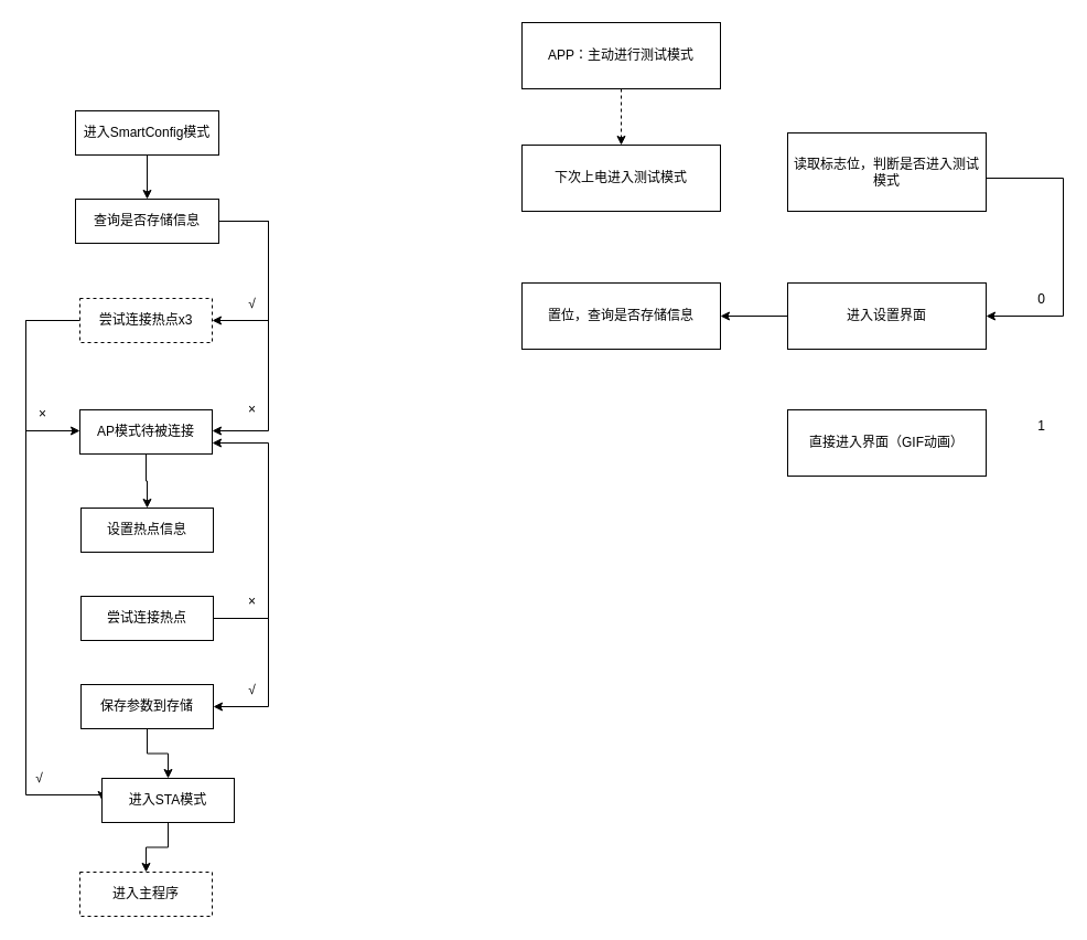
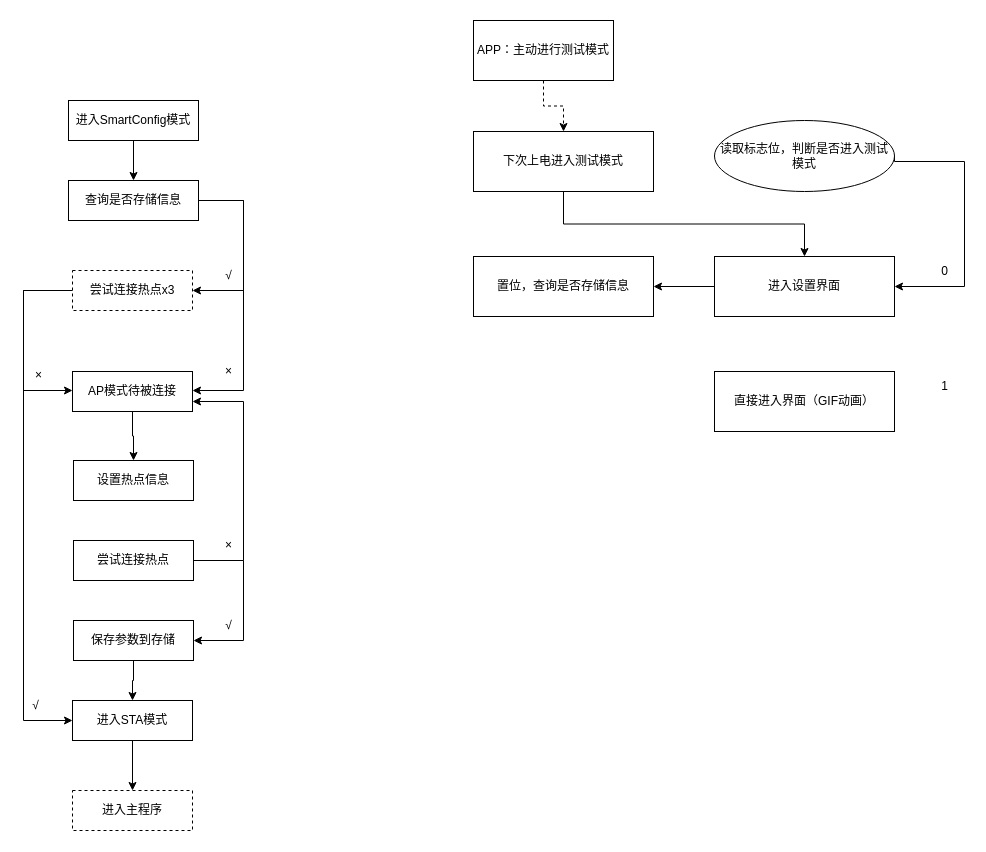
- <mxCell id="36" value="APP：主动进行测试模式" style="rounded=0;whiteSpace=wrap;html=1;" parent="1" vertex="1"><mxGeometry x="473" y="20" width="180" height="60" as="geometry" /></mxCell>
+ <mxCell id="36" value="APP：主动进行测试模式" style="rounded=0;whiteSpace=wrap;html=1;" parent="1" vertex="1"><mxGeometry x="473" y="20" width="140" height="60" as="geometry" /></mxCell>
- <mxCell id="28" value="读取标志位，判断是否进入测试模式" style="rounded=0;whiteSpace=wrap;html=1;" parent="1" vertex="1"><mxGeometry x="714" y="120" width="180" height="71" as="geometry" /></mxCell>
+ <mxCell id="28" value="读取标志位，判断是否进入测试模式" style="ellipse;whiteSpace=wrap;html=1;" parent="1" vertex="1"><mxGeometry x="714" y="120" width="180" height="71" as="geometry" /></mxCell>
+ <mxCell id="37" style="edgeStyle=orthogonalEdgeStyle;rounded=0;orthogonalLoop=1;jettySize=auto;html=1;exitX=0.5;exitY=1;exitDx=0;exitDy=0;entryX=0.5;entryY=0;entryDx=0;entryDy=0;" parent="1" source="38" target="30" edge="1"><mxGeometry relative="1" as="geometry" /></mxCell>
- <mxCell id="10" value="进入STA模式" style="rounded=0;whiteSpace=wrap;html=1;" parent="1" vertex="1"><mxGeometry x="92" y="705" width="120" height="40" as="geometry" /></mxCell>
+ <mxCell id="10" value="进入STA模式" style="rounded=0;whiteSpace=wrap;html=1;" parent="1" vertex="1"><mxGeometry x="72" y="700" width="120" height="40" as="geometry" /></mxCell>
